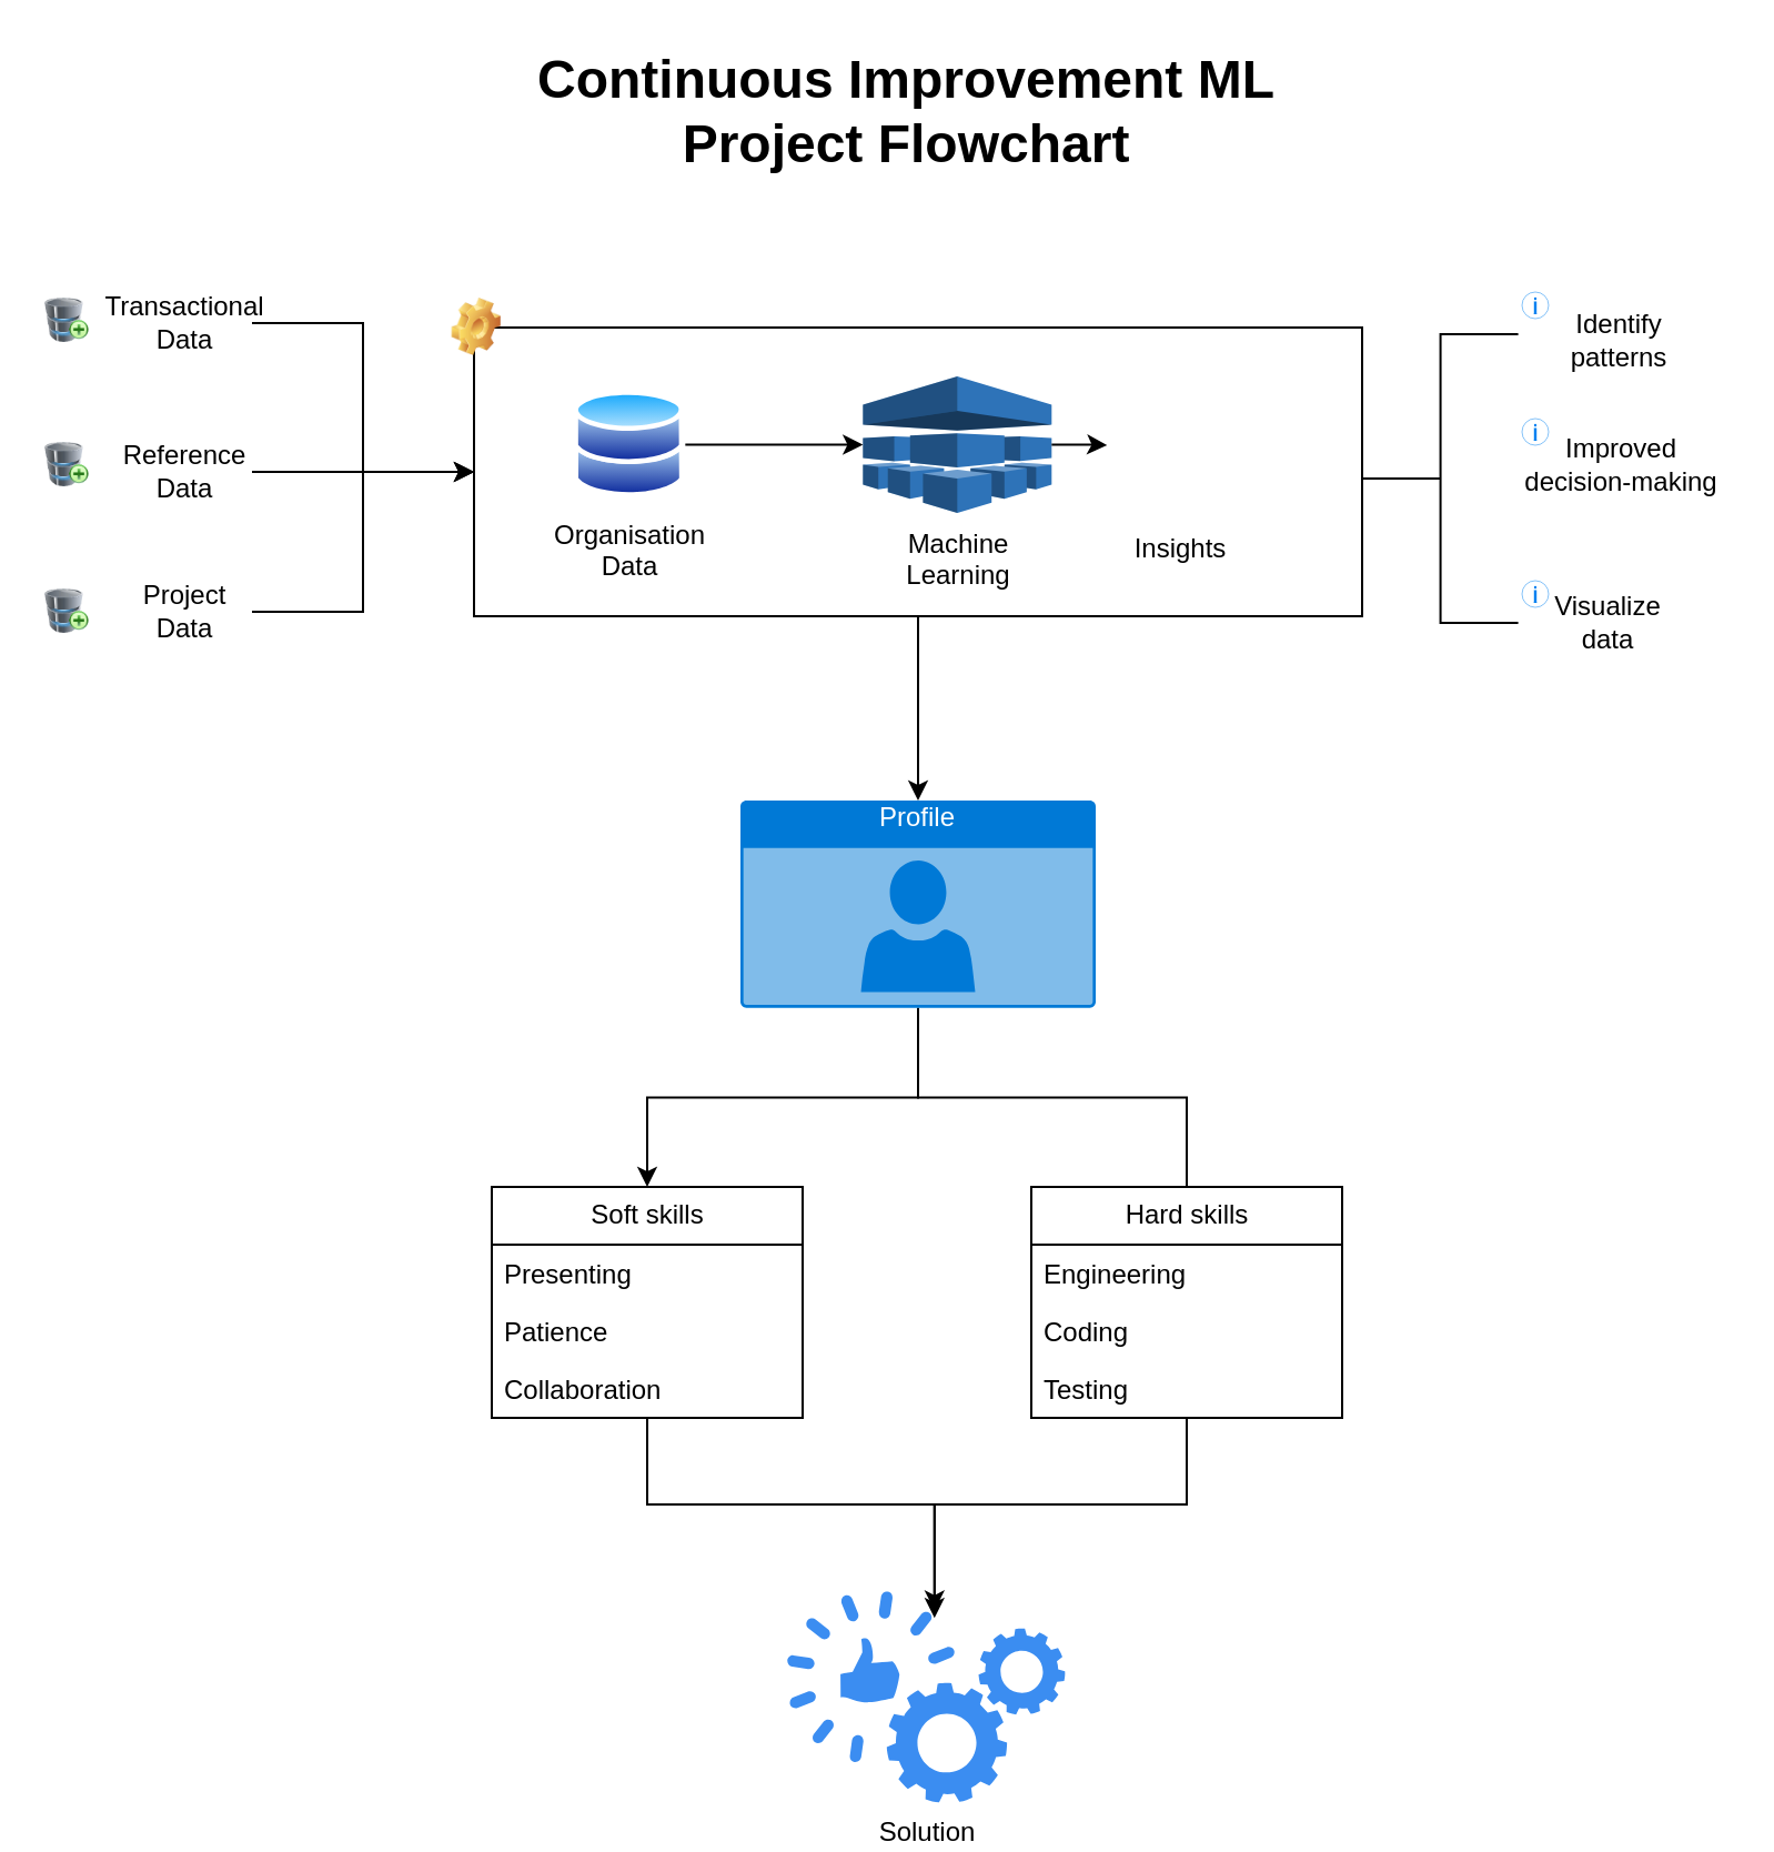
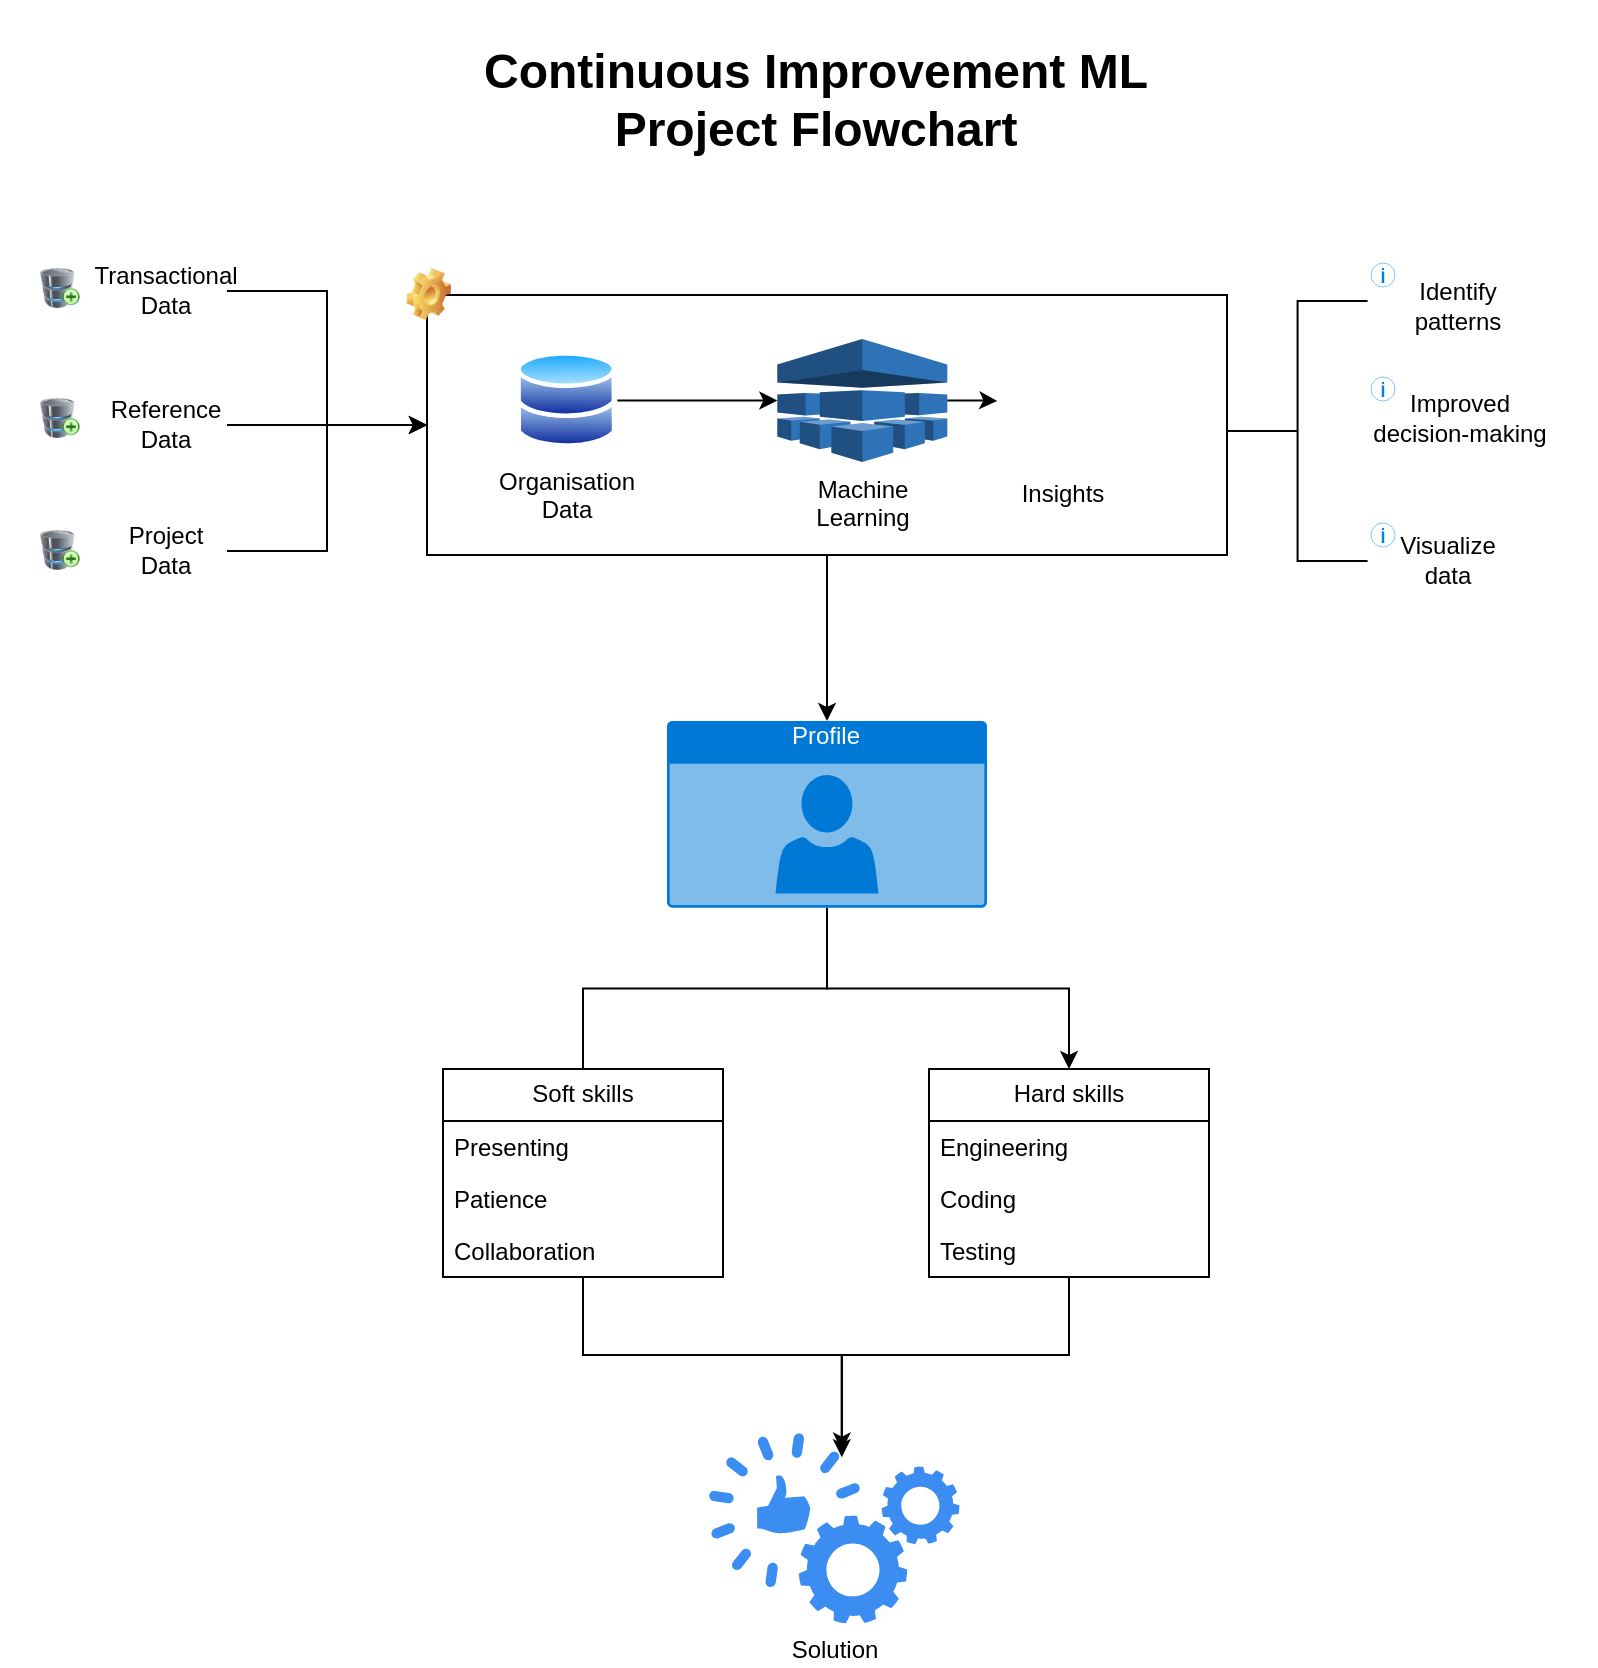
- <mxCell id="4" style="edgeStyle=orthogonalEdgeStyle;rounded=0;orthogonalLoop=1;jettySize=auto;html=1;" parent="1" source="6" target="14" edge="1"><mxGeometry relative="1" as="geometry" /></mxCell>
+ <mxCell id="4" style="edgeStyle=orthogonalEdgeStyle;rounded=0;orthogonalLoop=1;jettySize=auto;html=1;endArrow=none;" parent="1" source="6" target="14" edge="1"><mxGeometry relative="1" as="geometry" /></mxCell>
- <mxCell id="5" style="edgeStyle=orthogonalEdgeStyle;rounded=0;orthogonalLoop=1;jettySize=auto;html=1;exitX=0.5;exitY=1;exitDx=0;exitDy=0;exitPerimeter=0;endArrow=none;" parent="1" source="6" target="18" edge="1"><mxGeometry relative="1" as="geometry" /></mxCell>
+ <mxCell id="5" style="edgeStyle=orthogonalEdgeStyle;rounded=0;orthogonalLoop=1;jettySize=auto;html=1;exitX=0.5;exitY=1;exitDx=0;exitDy=0;exitPerimeter=0;" parent="1" source="6" target="18" edge="1"><mxGeometry relative="1" as="geometry" /></mxCell>
